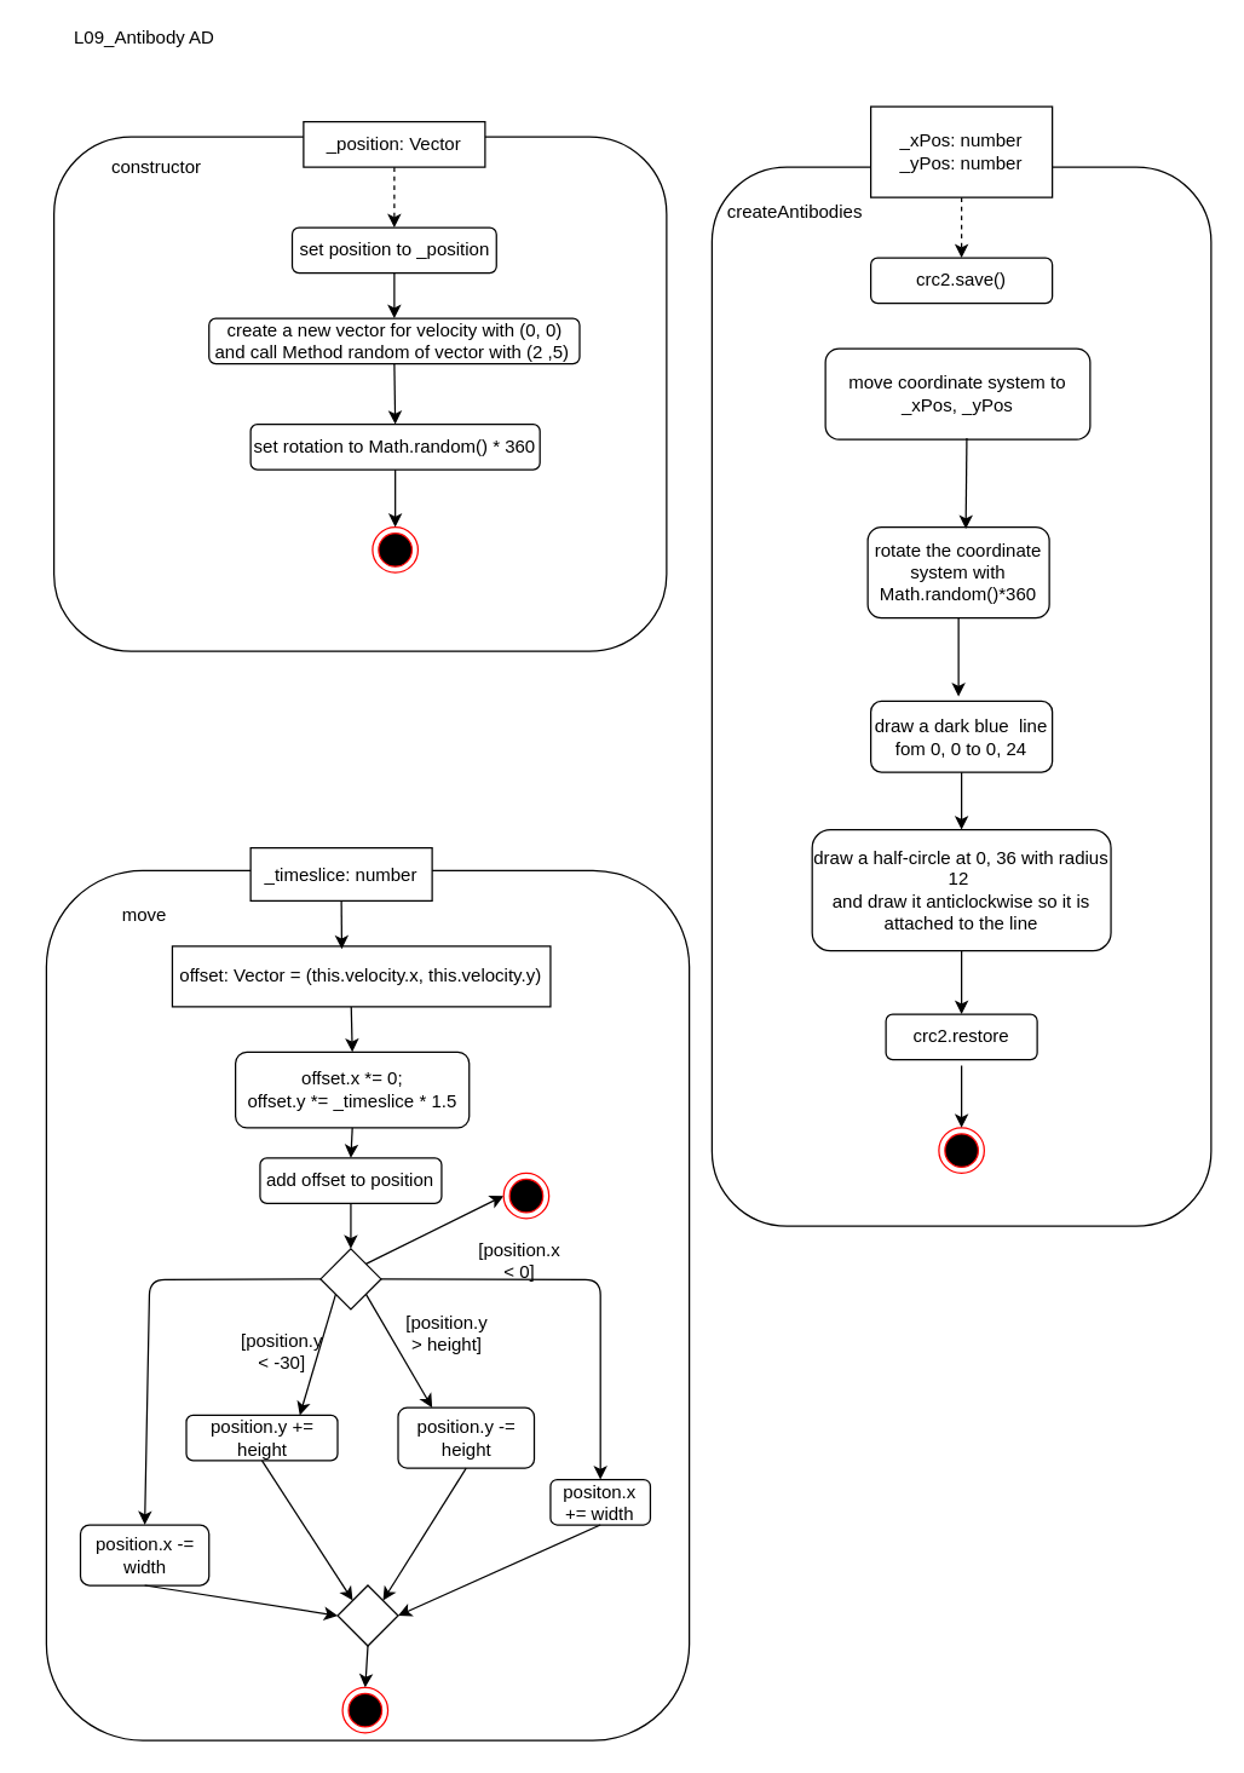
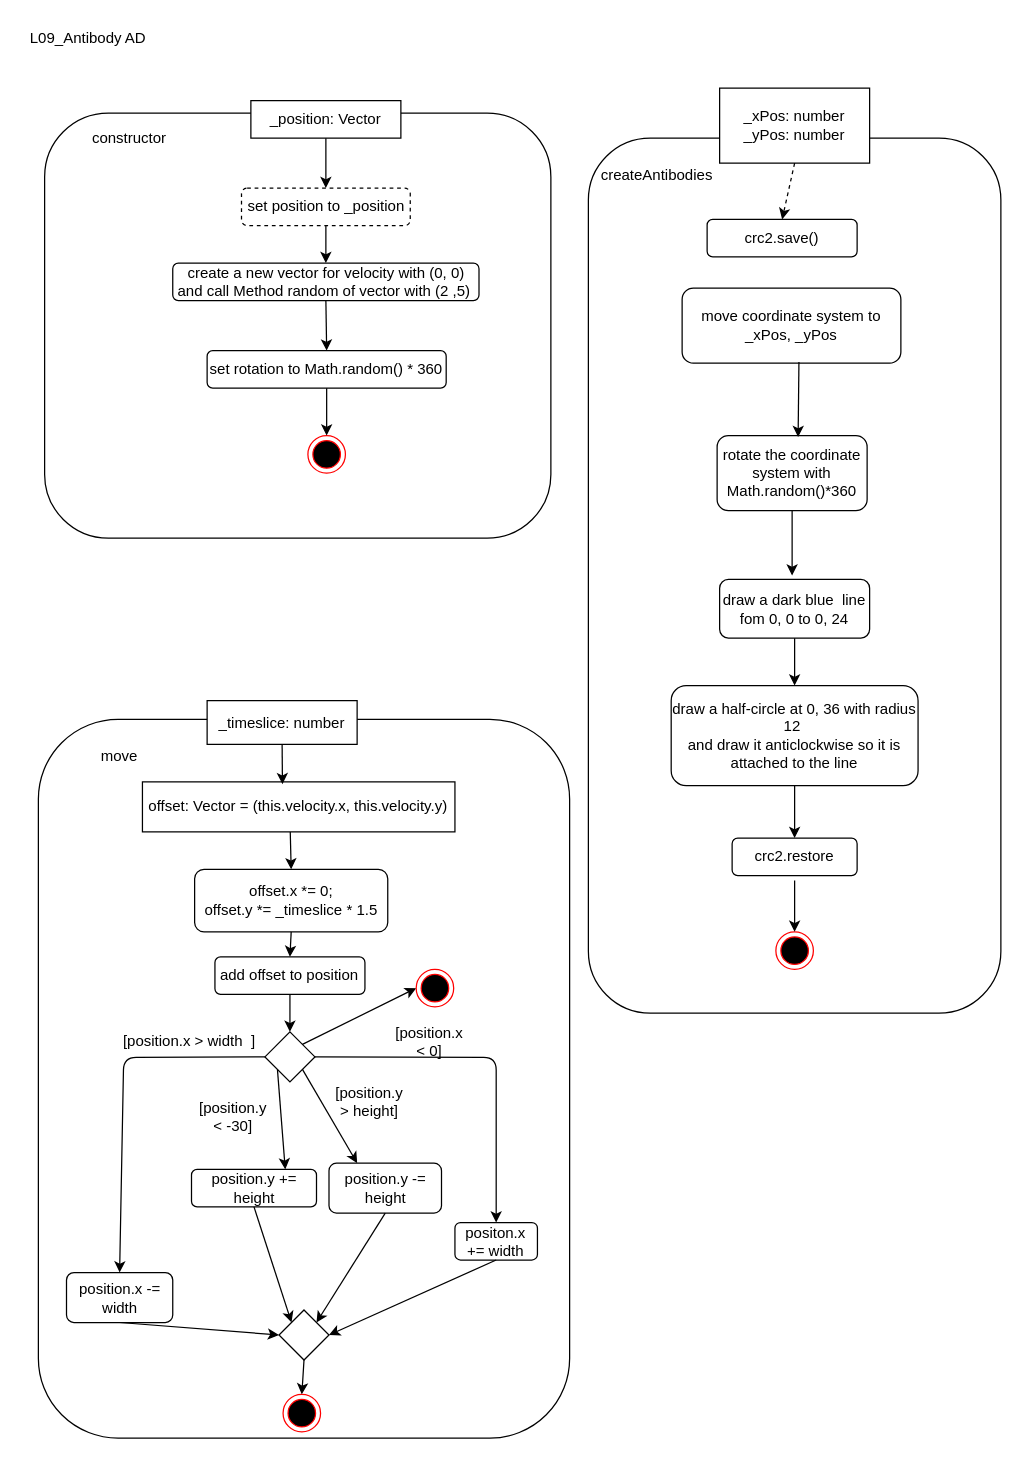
- <mxCell id="50" value="L09_Antibody AD" style="text;html=1;strokeColor=none;fillColor=none;align=center;verticalAlign=middle;whiteSpace=wrap;rounded=0;" vertex="1" parent="1"><mxGeometry x="45" y="15" width="100" height="20" as="geometry" /></mxCell>
+ <mxCell id="50" value="L09_Antibody AD" style="text;html=1;strokeColor=none;fillColor=none;align=center;verticalAlign=middle;whiteSpace=wrap;rounded=0;" vertex="1" parent="1"><mxGeometry x="20" y="20" width="100" height="20" as="geometry" /></mxCell>
- <mxCell id="60" value="" style="endArrow=classic;html=1;exitX=0.5;exitY=1;exitDx=0;exitDy=0;entryX=0.5;entryY=0;entryDx=0;entryDy=0;dashed=1;" edge="1" parent="1" source="52" target="53"><mxGeometry width="50" height="50" relative="1" as="geometry"><mxPoint x="100" y="290" as="sourcePoint" /><mxPoint x="150" y="240" as="targetPoint" /></mxGeometry></mxCell>
+ <mxCell id="60" value="" style="endArrow=classic;html=1;exitX=0.5;exitY=1;exitDx=0;exitDy=0;entryX=0.5;entryY=0;entryDx=0;entryDy=0;" edge="1" parent="1" source="52" target="53"><mxGeometry width="50" height="50" relative="1" as="geometry"><mxPoint x="100" y="290" as="sourcePoint" /><mxPoint x="150" y="240" as="targetPoint" /></mxGeometry></mxCell>
- <mxCell id="53" value="set position to _position" style="rounded=1;whiteSpace=wrap;html=1;" vertex="1" parent="1"><mxGeometry x="192.5" y="150" width="135" height="30" as="geometry" /></mxCell>
+ <mxCell id="53" value="set position to _position" style="rounded=1;whiteSpace=wrap;html=1;dashed=1;" vertex="1" parent="1"><mxGeometry x="192.5" y="150" width="135" height="30" as="geometry" /></mxCell>
- <mxCell id="4" value="crc2.save()" style="rounded=1;whiteSpace=wrap;html=1;" vertex="1" parent="1"><mxGeometry x="575" y="170" width="120" height="30" as="geometry" /></mxCell>
+ <mxCell id="4" value="crc2.save()" style="rounded=1;whiteSpace=wrap;html=1;" vertex="1" parent="1"><mxGeometry x="565" y="175" width="120" height="30" as="geometry" /></mxCell>
+ <mxCell id="48" value="[position.x &amp;gt; width&amp;nbsp; ]" style="text;html=1;strokeColor=none;fillColor=none;align=center;verticalAlign=middle;whiteSpace=wrap;rounded=0;" vertex="1" parent="1"><mxGeometry x="97.03" y="822.5" width="108.25" height="20" as="geometry" /></mxCell>
- <mxCell id="25" value="position.y += height" style="rounded=1;whiteSpace=wrap;html=1;" vertex="1" parent="1"><mxGeometry x="122.5" y="935" width="100" height="30" as="geometry" /></mxCell>
+ <mxCell id="25" value="position.y += height" style="rounded=1;whiteSpace=wrap;html=1;" vertex="1" parent="1"><mxGeometry x="152.5" y="935" width="100" height="30" as="geometry" /></mxCell>
- <mxCell id="42" value="position.x -= width" style="rounded=1;whiteSpace=wrap;html=1;" vertex="1" parent="1"><mxGeometry x="52.5" y="1007.5" width="85" height="40" as="geometry" /></mxCell>
+ <mxCell id="42" value="position.x -= width" style="rounded=1;whiteSpace=wrap;html=1;" vertex="1" parent="1"><mxGeometry x="52.5" y="1017.5" width="85" height="40" as="geometry" /></mxCell>
